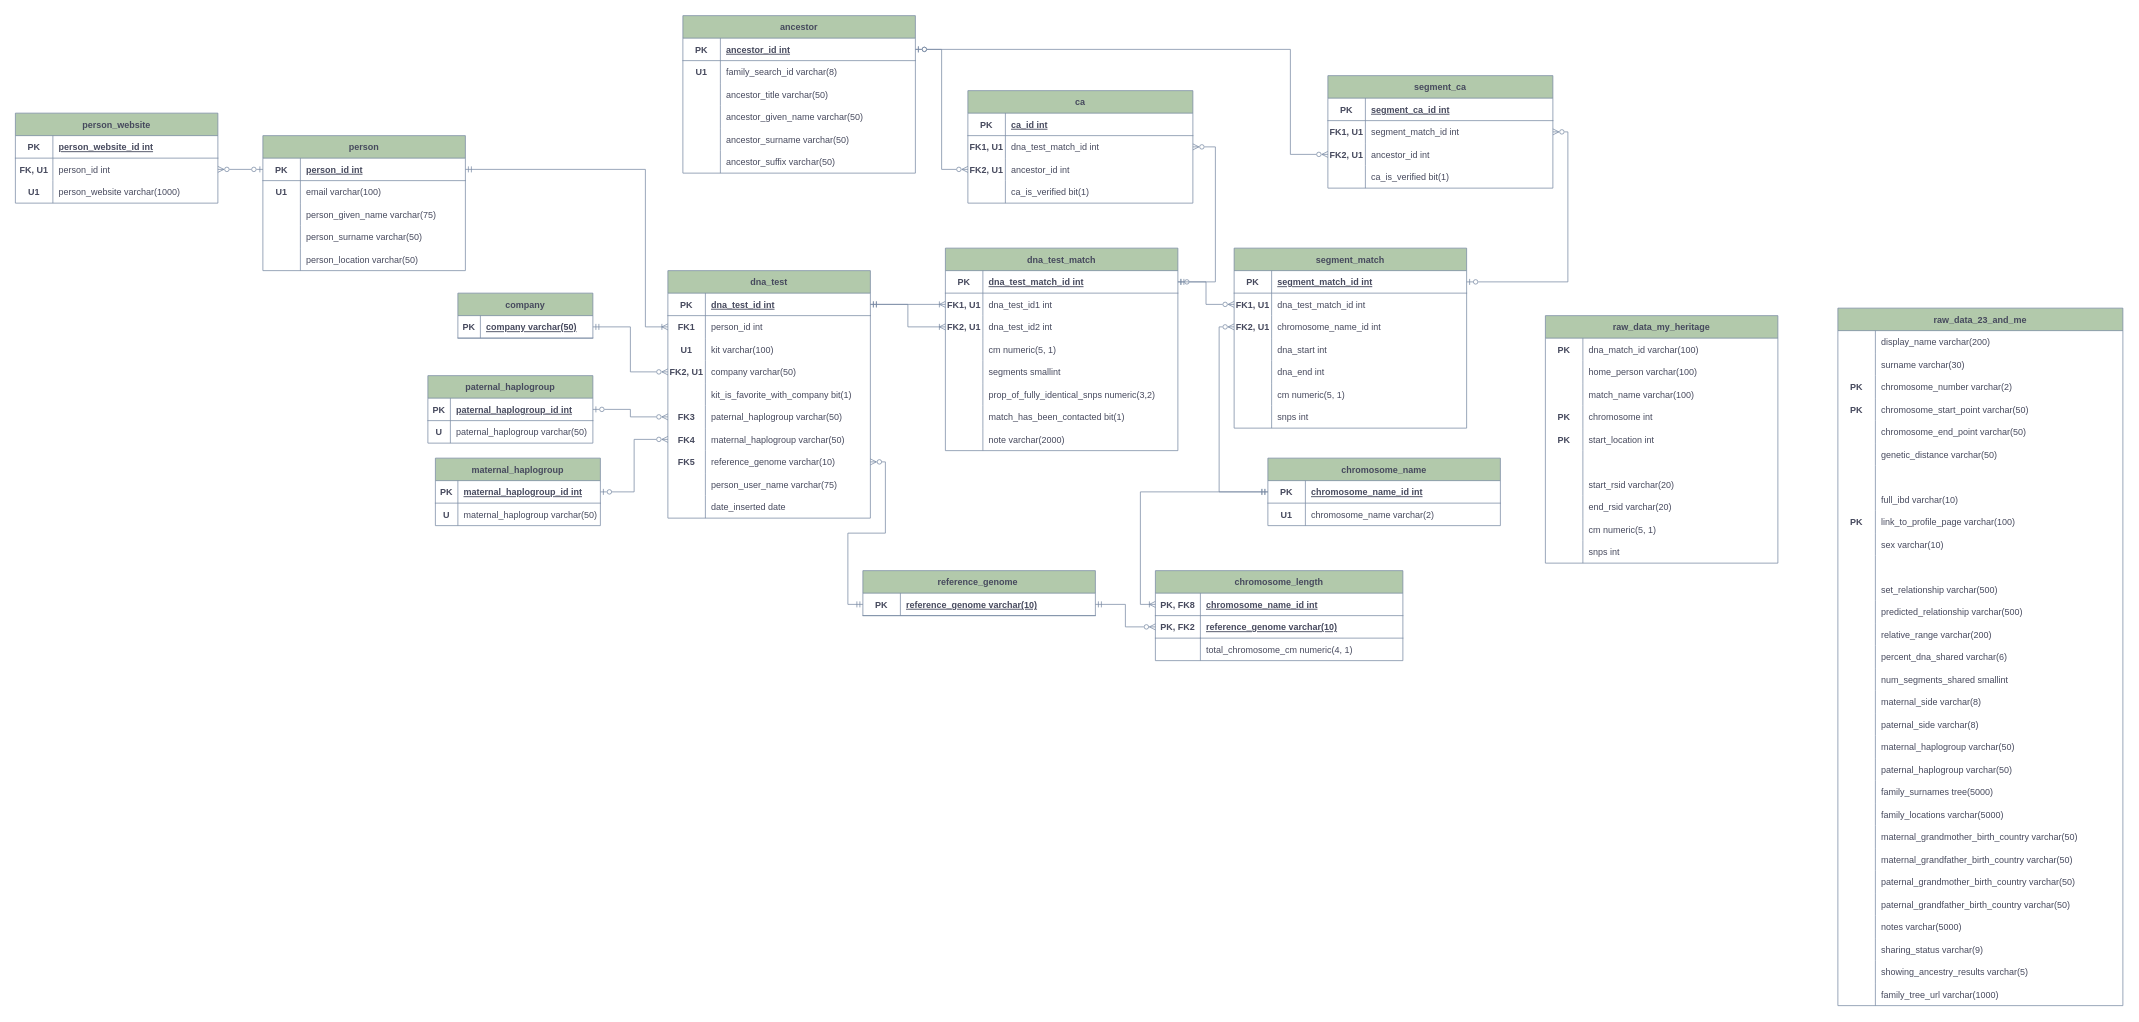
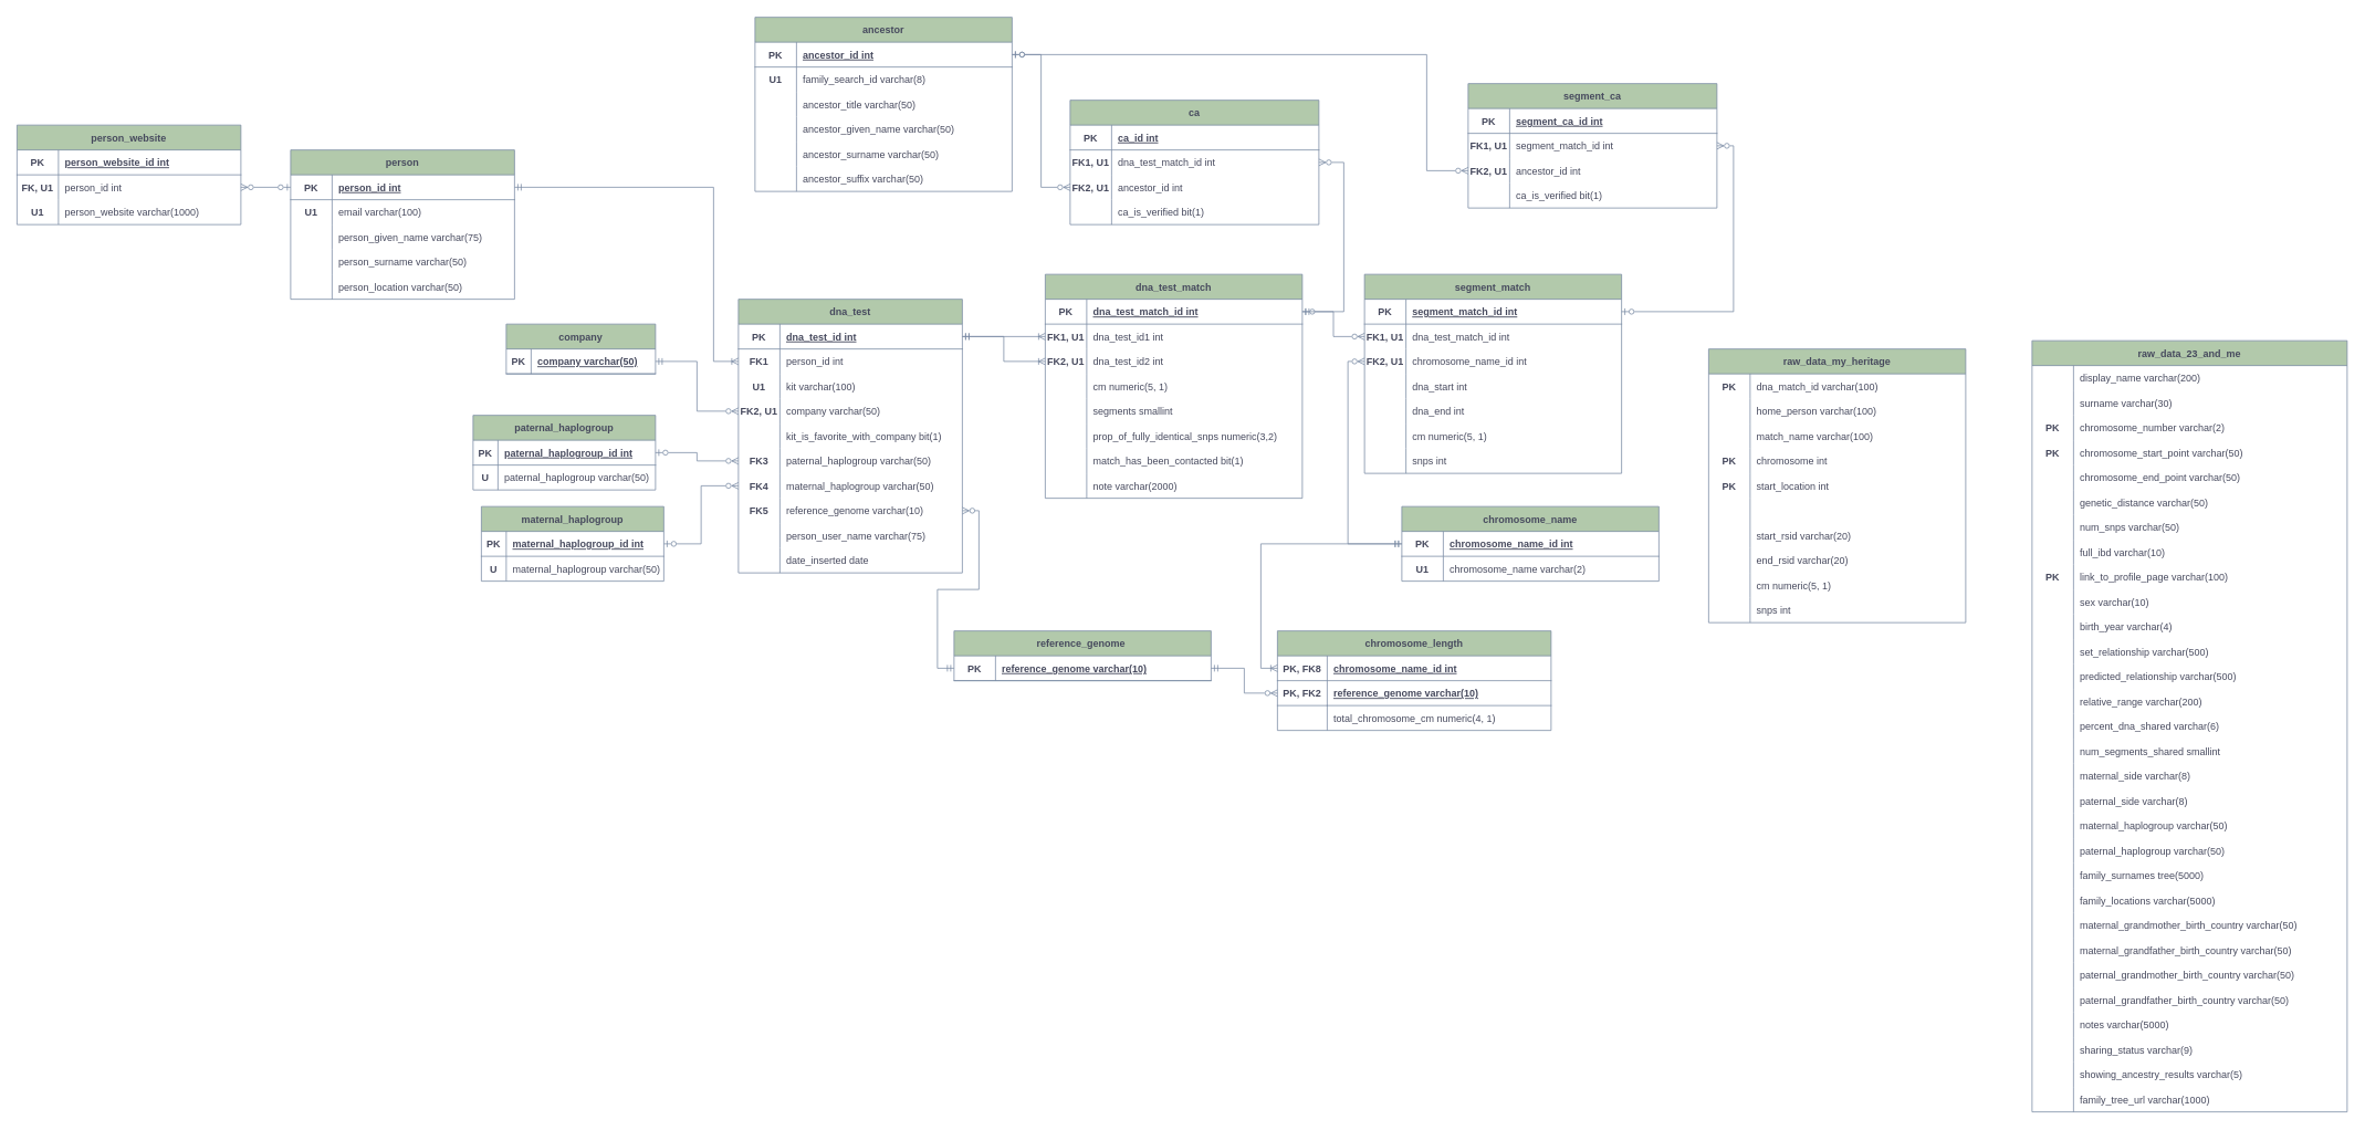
+ <mxCell id="257" value="num_snps varchar(50)" style="shape=partialRectangle;overflow=hidden;connectable=0;fillColor=none;top=0;left=0;bottom=0;right=0;align=left;spacingLeft=6;strokeColor=#788AA3;fontColor=#46495D;" parent="255" vertex="1"><mxGeometry x="50" width="330" height="30" as="geometry"><mxRectangle width="330" height="30" as="alternateBounds" /></mxGeometry></mxCell>
+ <mxCell id="269" value="birth_year varchar(4)" style="shape=partialRectangle;overflow=hidden;connectable=0;fillColor=none;top=0;left=0;bottom=0;right=0;align=left;spacingLeft=6;strokeColor=#788AA3;fontColor=#46495D;" parent="267" vertex="1"><mxGeometry x="50" width="330" height="30" as="geometry"><mxRectangle width="330" height="30" as="alternateBounds" /></mxGeometry></mxCell>
